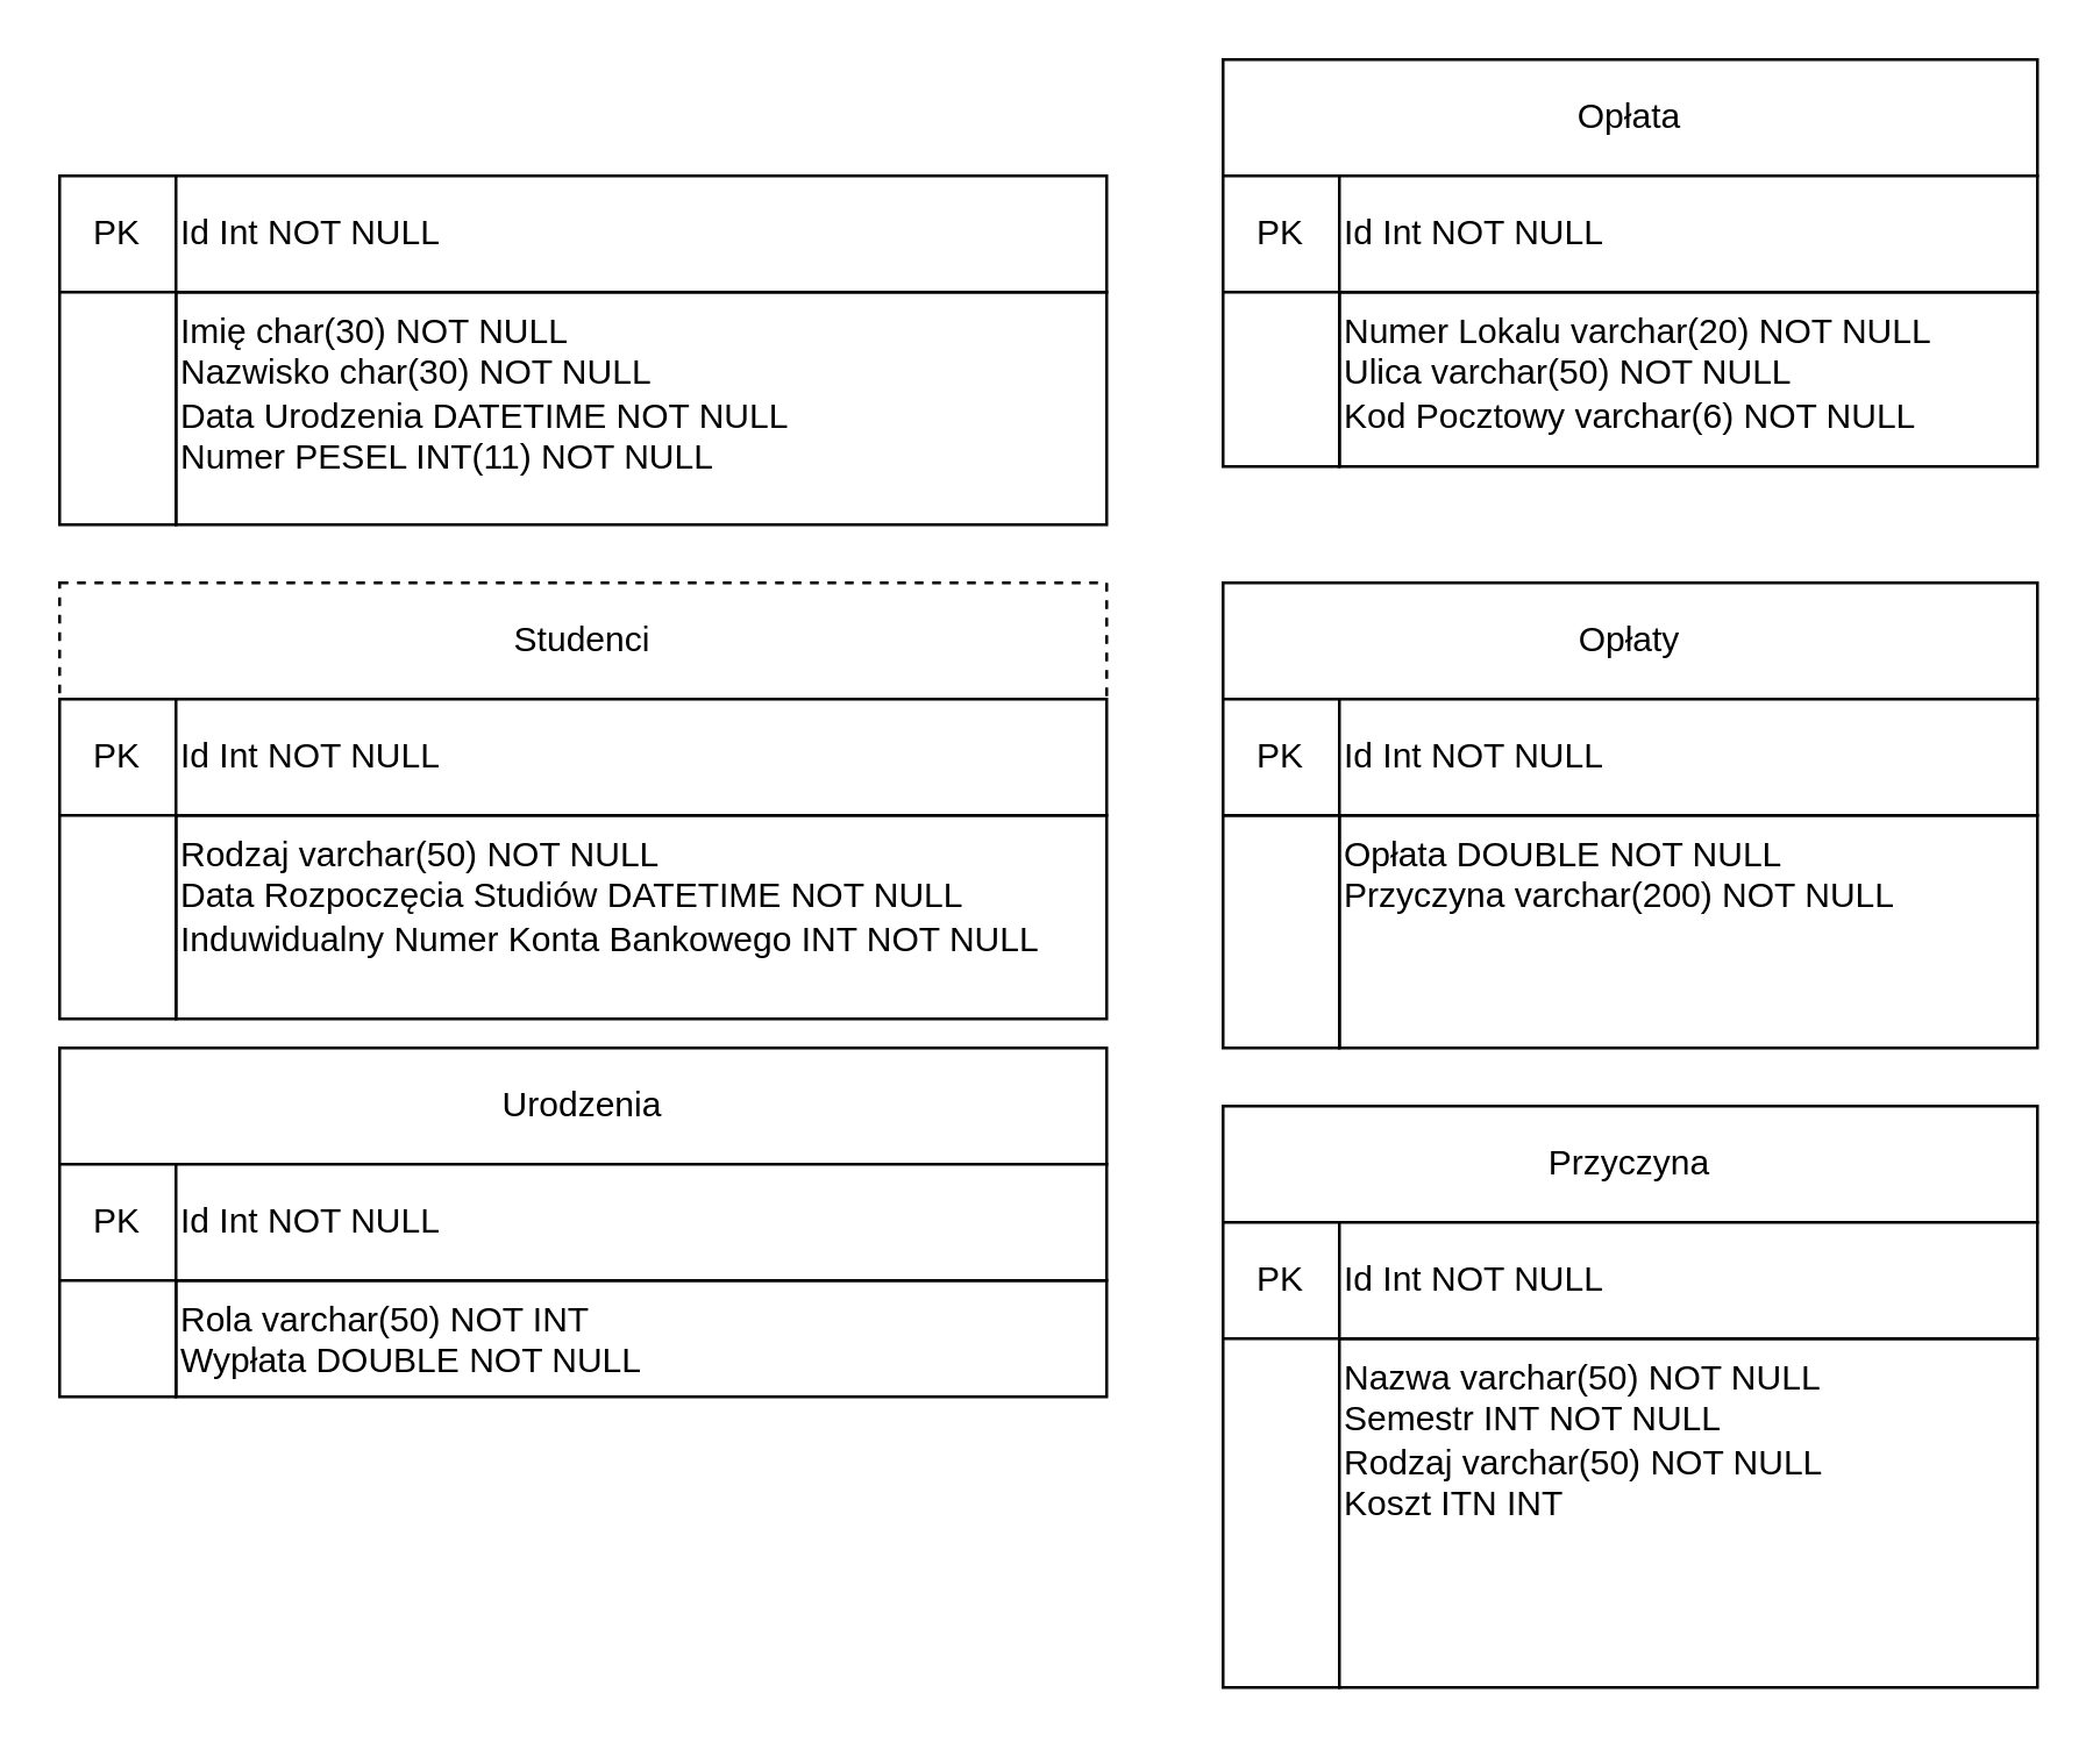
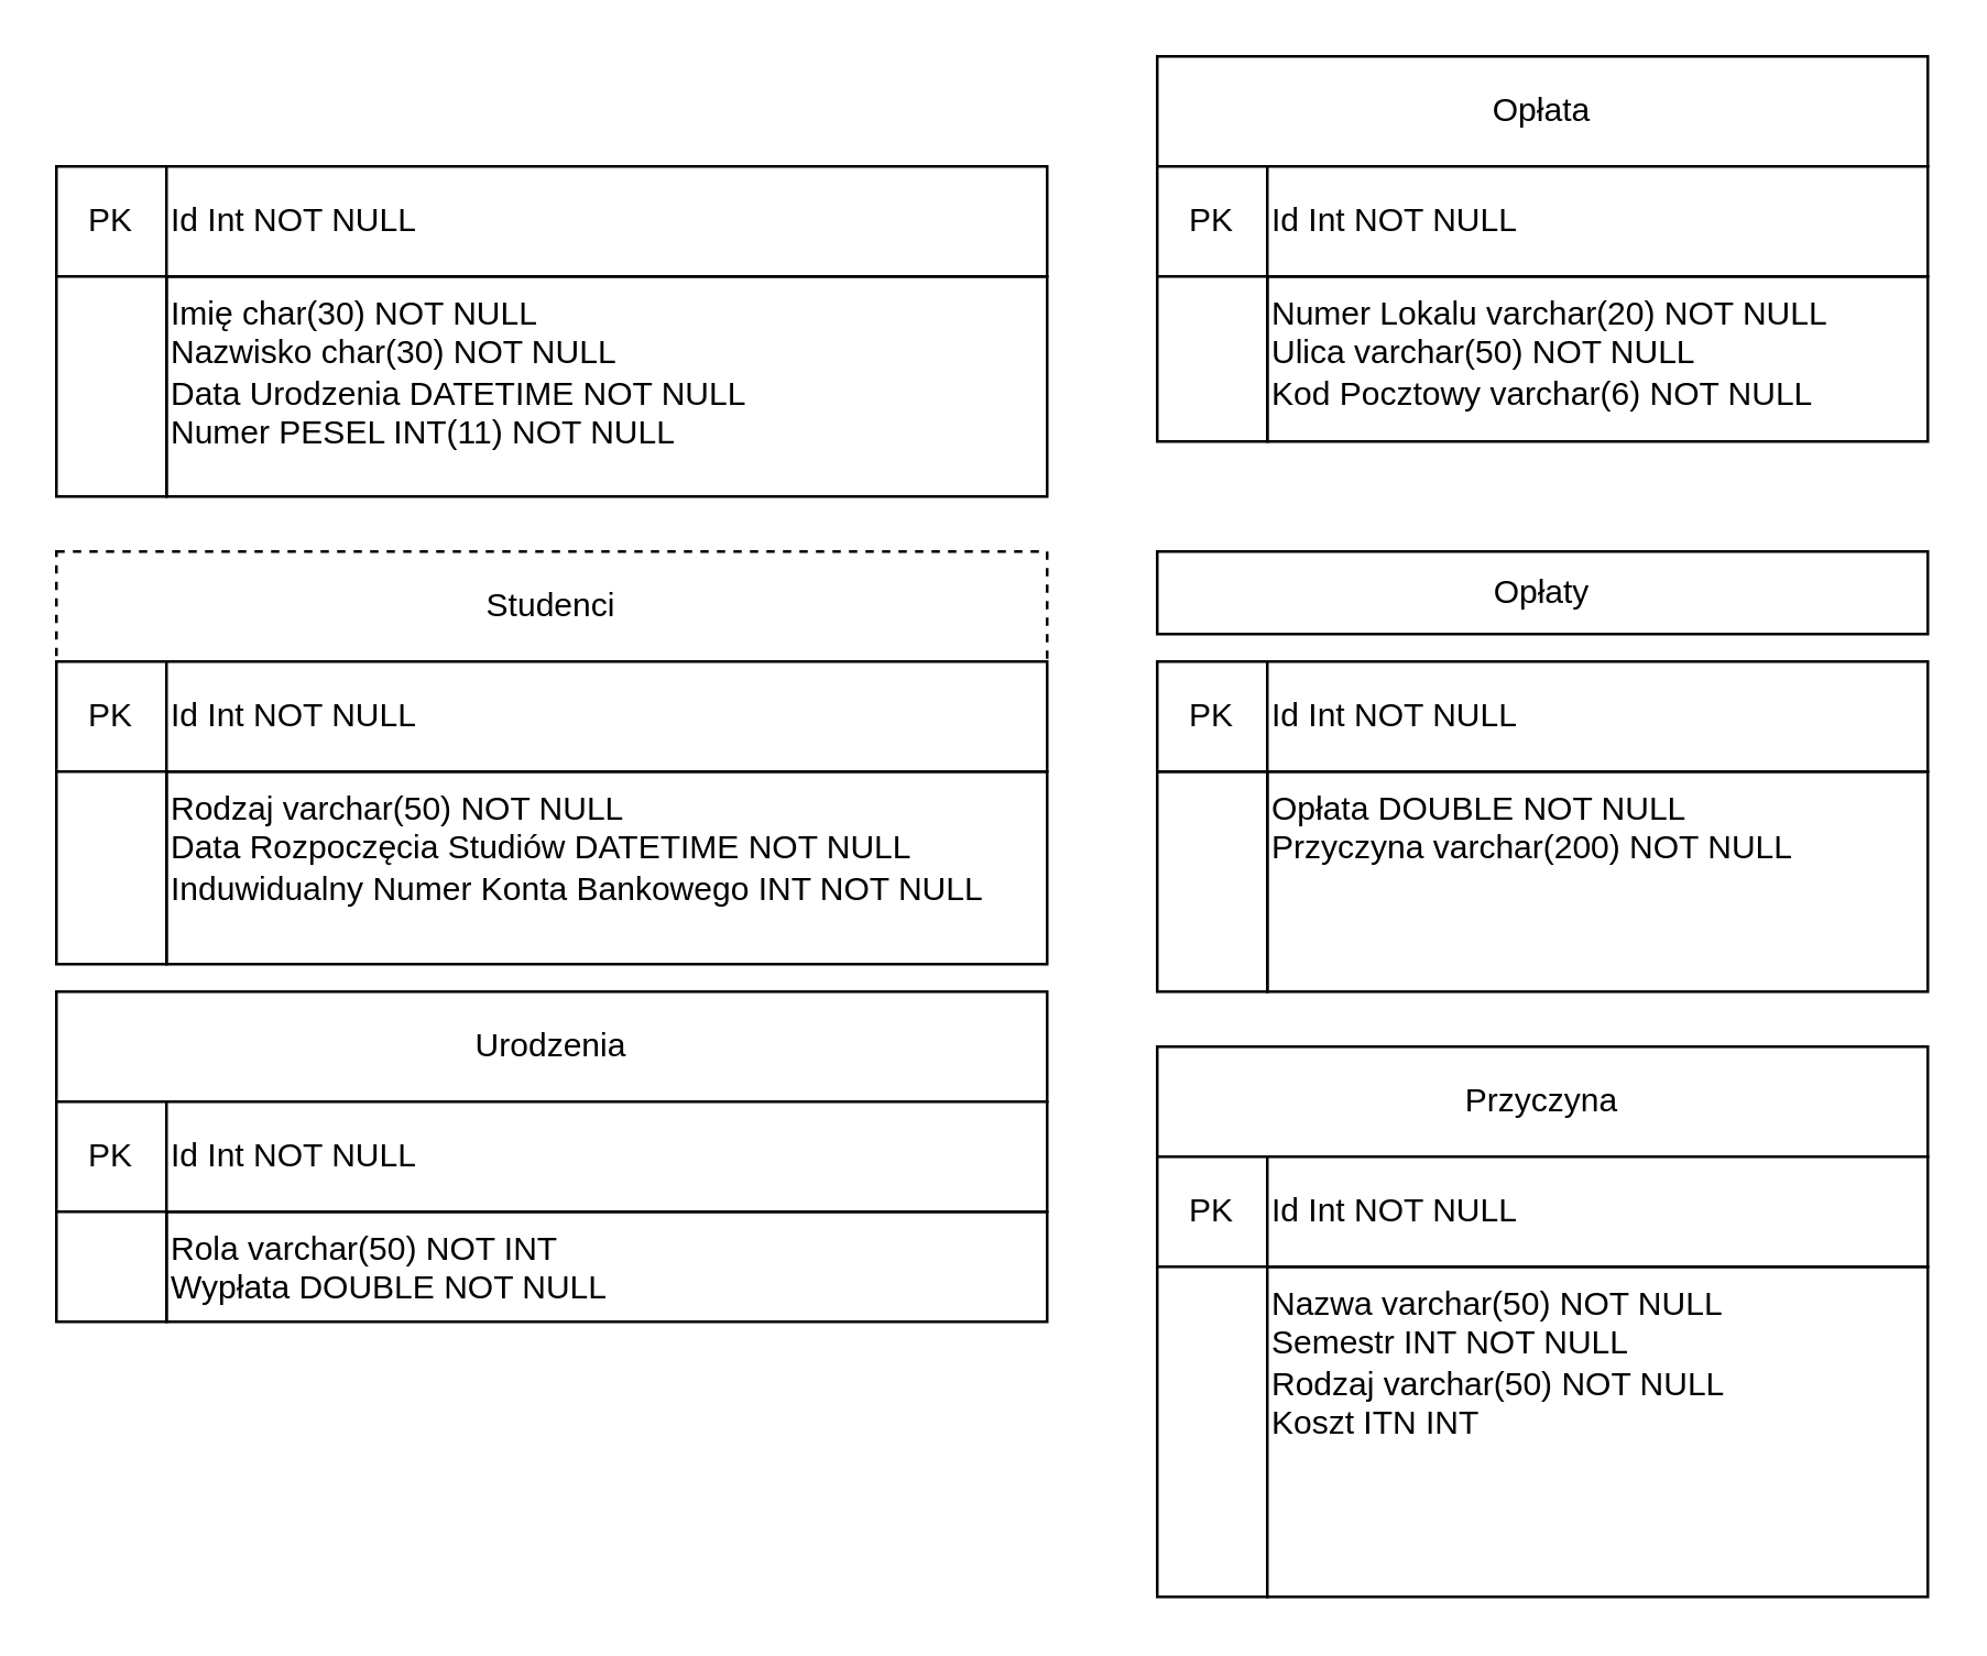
- <mxCell id="22" value="Opłaty" style="rounded=0;whiteSpace=wrap;html=1;" vertex="1" parent="1"><mxGeometry x="420" y="200" width="280" height="40" as="geometry" /></mxCell>
+ <mxCell id="22" value="Opłaty" style="rounded=0;whiteSpace=wrap;html=1;" vertex="1" parent="1"><mxGeometry x="420" y="200" width="280" height="30" as="geometry" /></mxCell>
